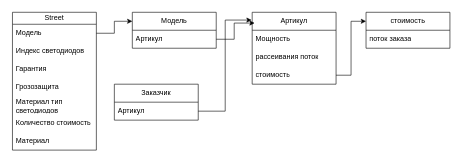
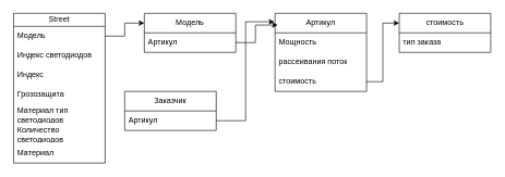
- <mxCell id="17" value="поток заказа" style="text;strokeColor=none;fillColor=none;align=left;verticalAlign=middle;spacingLeft=4;spacingRight=4;overflow=hidden;points=[[0,0.5],[1,0.5]];portConstraint=eastwest;rotatable=0;whiteSpace=wrap;html=1;" parent="16" vertex="1"><mxGeometry y="30" width="140" height="30" as="geometry" /></mxCell>
+ <mxCell id="17" value="тип заказа" style="text;strokeColor=none;fillColor=none;align=left;verticalAlign=middle;spacingLeft=4;spacingRight=4;overflow=hidden;points=[[0,0.5],[1,0.5]];portConstraint=eastwest;rotatable=0;whiteSpace=wrap;html=1;" parent="16" vertex="1"><mxGeometry y="30" width="140" height="30" as="geometry" /></mxCell>
- <mxCell id="5" value="Гарантия" style="text;strokeColor=none;fillColor=none;align=left;verticalAlign=middle;spacingLeft=4;spacingRight=4;overflow=hidden;points=[[0,0.5],[1,0.5]];portConstraint=eastwest;rotatable=0;whiteSpace=wrap;html=1;" parent="2" vertex="1"><mxGeometry y="80" width="140" height="30" as="geometry" /></mxCell>
+ <mxCell id="5" value="Индекс" style="text;strokeColor=none;fillColor=none;align=left;verticalAlign=middle;spacingLeft=4;spacingRight=4;overflow=hidden;points=[[0,0.5],[1,0.5]];portConstraint=eastwest;rotatable=0;whiteSpace=wrap;html=1;" parent="2" vertex="1"><mxGeometry y="80" width="140" height="30" as="geometry" /></mxCell>
- <mxCell id="8" value="Количество стоимость" style="text;strokeColor=none;fillColor=none;align=left;verticalAlign=middle;spacingLeft=4;spacingRight=4;overflow=hidden;points=[[0,0.5],[1,0.5]];portConstraint=eastwest;rotatable=0;whiteSpace=wrap;html=1;" parent="2" vertex="1"><mxGeometry y="170" width="140" height="30" as="geometry" /></mxCell>
+ <mxCell id="8" value="Количество светодиодов" style="text;strokeColor=none;fillColor=none;align=left;verticalAlign=middle;spacingLeft=4;spacingRight=4;overflow=hidden;points=[[0,0.5],[1,0.5]];portConstraint=eastwest;rotatable=0;whiteSpace=wrap;html=1;" parent="2" vertex="1"><mxGeometry y="170" width="140" height="30" as="geometry" /></mxCell>
